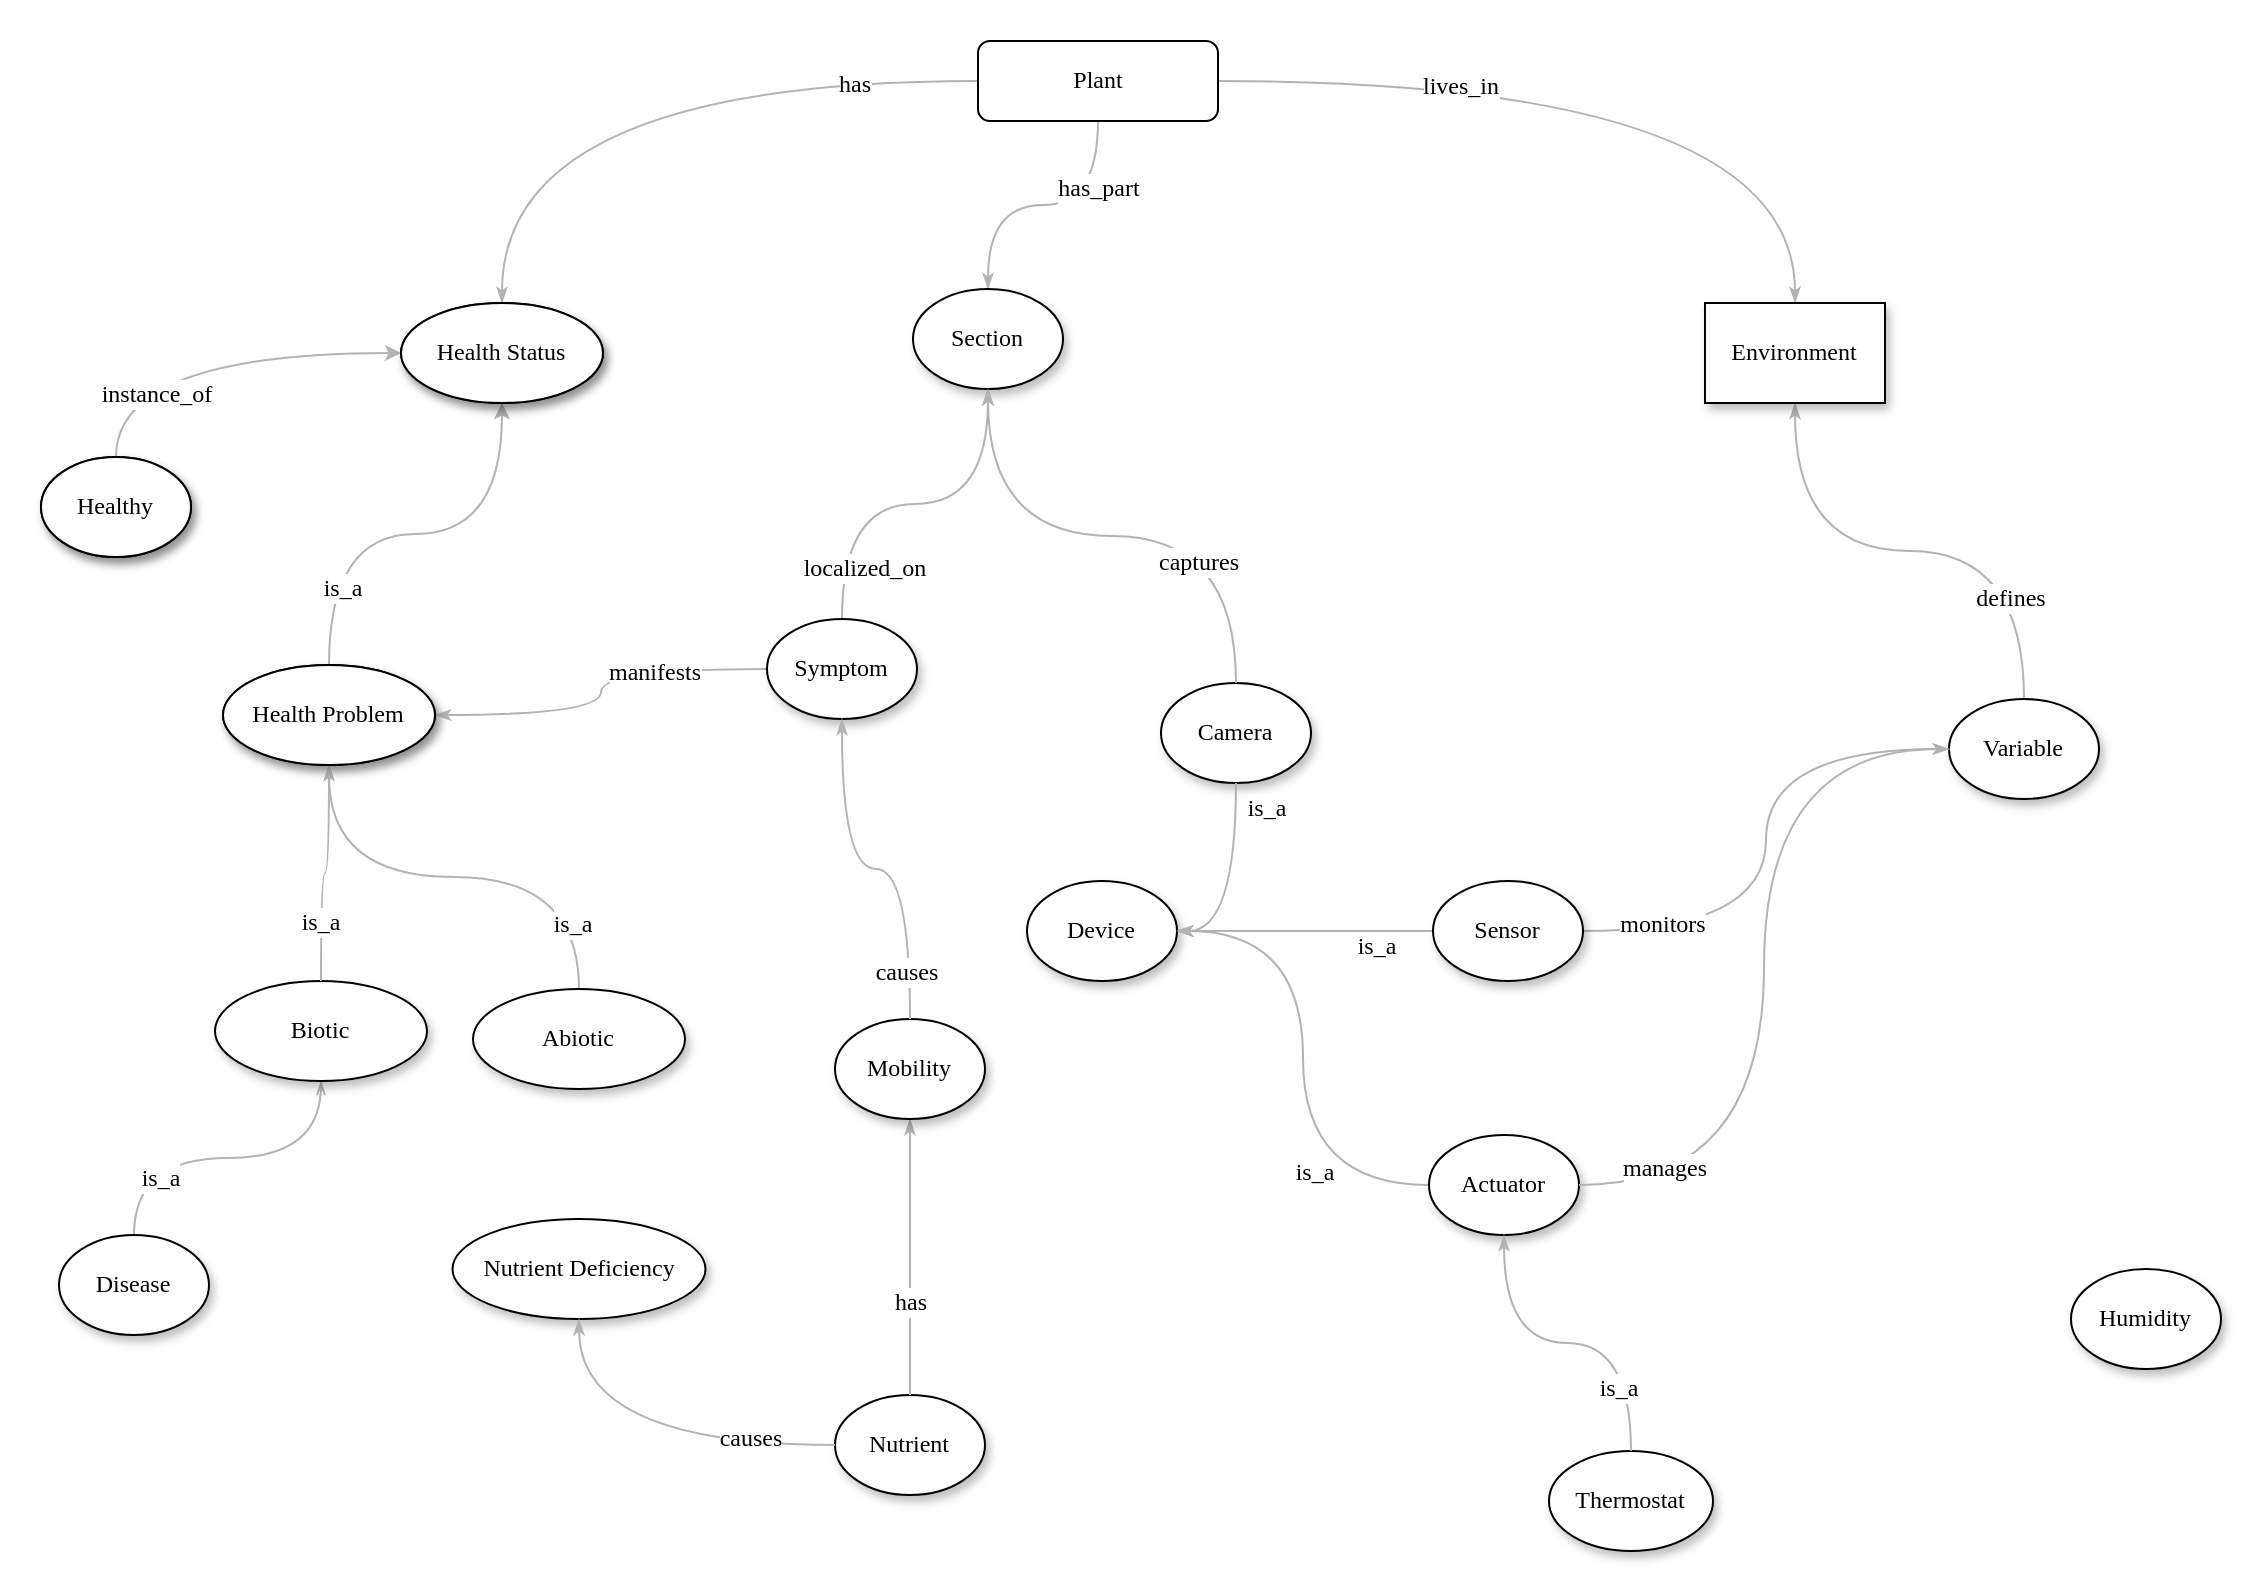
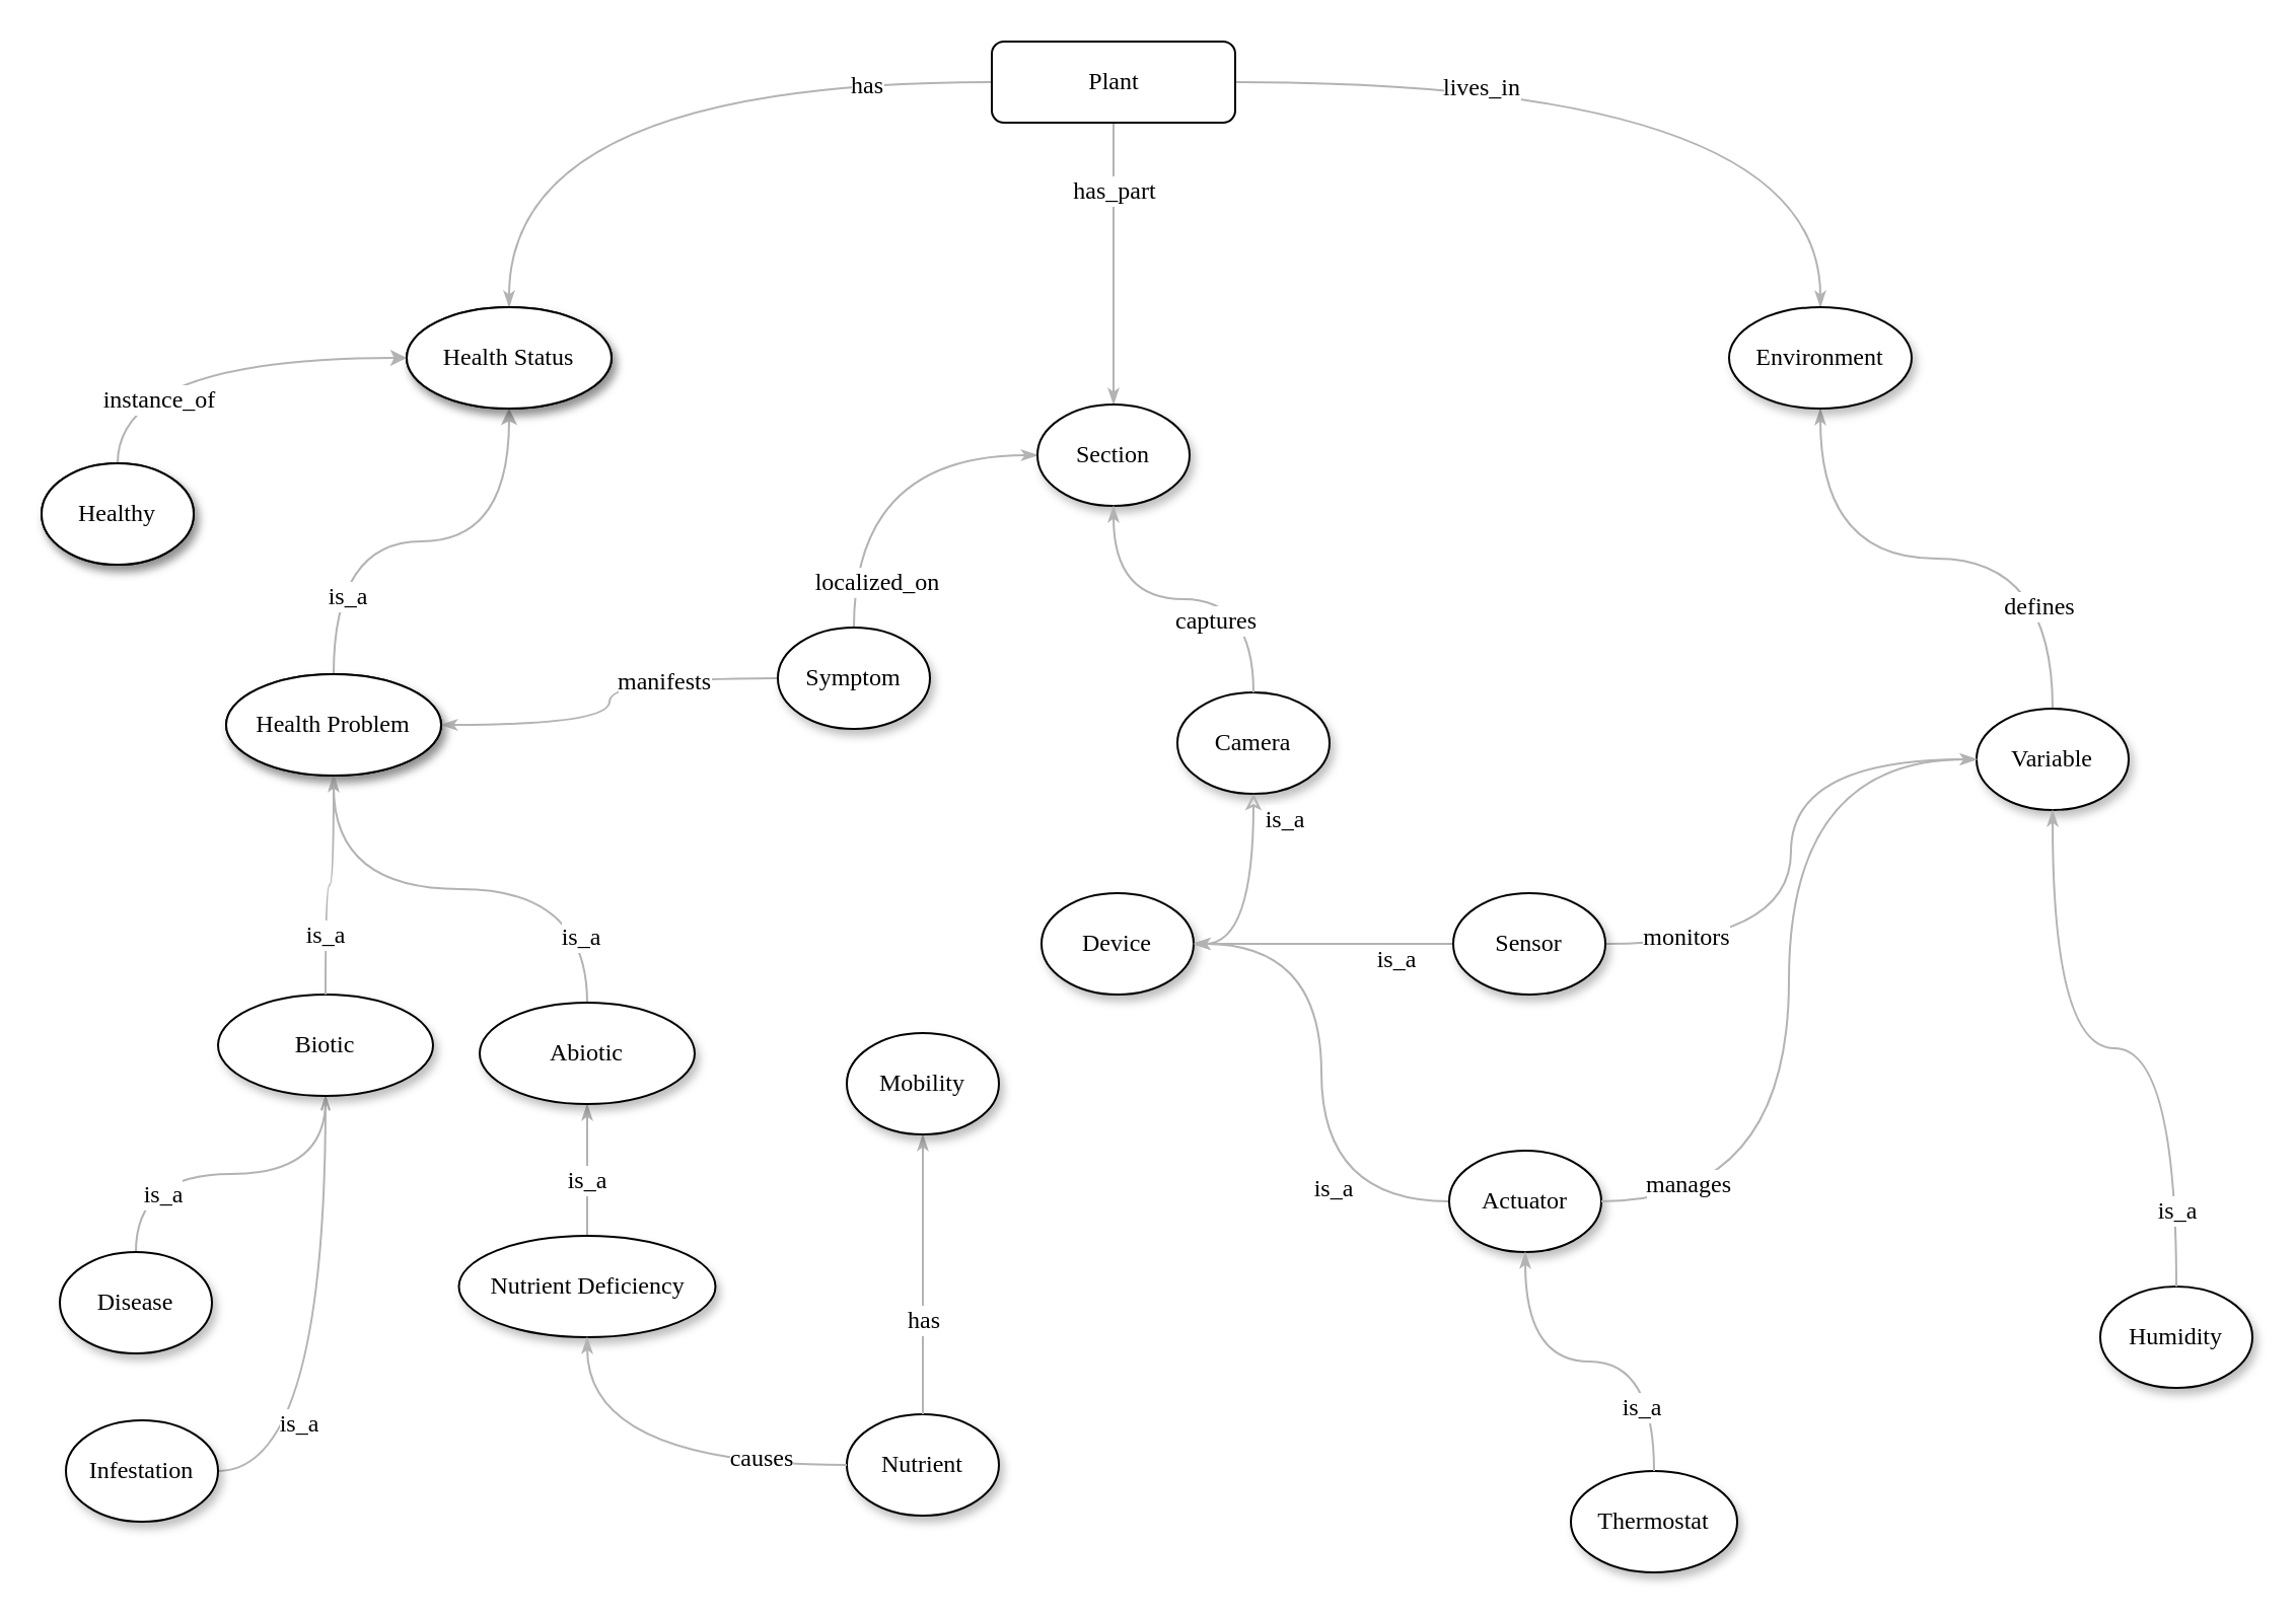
- <mxCell id="17" value="Section" style="ellipse;whiteSpace=wrap;html=1;rounded=0;shadow=1;comic=0;labelBackgroundColor=default;strokeWidth=1;fontFamily=Verdana;fontSize=12;align=center;" parent="1" vertex="1"><mxGeometry x="456" y="144" width="75" height="50" as="geometry" /></mxCell>
+ <mxCell id="17" value="Section" style="ellipse;whiteSpace=wrap;html=1;rounded=0;shadow=1;comic=0;labelBackgroundColor=default;strokeWidth=1;fontFamily=Verdana;fontSize=12;align=center;" parent="1" vertex="1"><mxGeometry x="511" y="199" width="75" height="50" as="geometry" /></mxCell>
- <mxCell id="9" value="&lt;span&gt;Environment&lt;/span&gt;" style="whiteSpace=wrap;html=1;shadow=1;comic=0;labelBackgroundColor=default;strokeWidth=1;fontFamily=Verdana;fontSize=12;align=center;rounded=0;" parent="1" vertex="1"><mxGeometry x="852" y="151" width="90" height="50" as="geometry" /></mxCell>
+ <mxCell id="9" value="&lt;span&gt;Environment&lt;/span&gt;" style="ellipse;whiteSpace=wrap;html=1;rounded=0;shadow=1;comic=0;labelBackgroundColor=default;strokeWidth=1;fontFamily=Verdana;fontSize=12;align=center;" parent="1" vertex="1"><mxGeometry x="852" y="151" width="90" height="50" as="geometry" /></mxCell>
- <mxCell id="38" value="is_a" style="rounded=0;html=1;labelBackgroundColor=default;startArrow=classicThin;startFill=1;startSize=5;endArrow=none;endFill=0;endSize=5;jettySize=auto;orthogonalLoop=1;strokeColor=#B3B3B3;strokeWidth=1;fontFamily=Verdana;fontSize=12;exitX=1;exitY=0.5;exitDx=0;exitDy=0;entryX=0.5;entryY=1;entryDx=0;entryDy=0;edgeStyle=orthogonalEdgeStyle;curved=1;" parent="1" source="27" target="37" edge="1"><mxGeometry x="0.749" y="-15" relative="1" as="geometry"><mxPoint x="948.25" y="76" as="sourcePoint" /><mxPoint as="offset" /><mxPoint x="889.75" y="232" as="targetPoint" /></mxGeometry></mxCell>
+ <mxCell id="38" value="is_a" style="rounded=0;html=1;labelBackgroundColor=default;startArrow=classicThin;startFill=1;startSize=5;endArrow=classic;endFill=0;endSize=5;jettySize=auto;orthogonalLoop=1;strokeColor=#B3B3B3;strokeWidth=1;fontFamily=Verdana;fontSize=12;exitX=1;exitY=0.5;exitDx=0;exitDy=0;entryX=0.5;entryY=1;entryDx=0;entryDy=0;edgeStyle=orthogonalEdgeStyle;curved=1;" parent="1" source="27" target="37" edge="1"><mxGeometry x="0.749" y="-15" relative="1" as="geometry"><mxPoint x="948.25" y="76" as="sourcePoint" /><mxPoint as="offset" /><mxPoint x="889.75" y="232" as="targetPoint" /></mxGeometry></mxCell>
- <mxCell id="45" value="causes" style="edgeStyle=orthogonalEdgeStyle;rounded=0;html=1;labelBackgroundColor=default;startArrow=none;startFill=0;startSize=5;endArrow=classicThin;endFill=1;endSize=5;jettySize=auto;orthogonalLoop=1;strokeColor=#B3B3B3;strokeWidth=1;fontFamily=Verdana;fontSize=12;verticalAlign=middle;horizontal=1;elbow=vertical;curved=1;exitX=0.5;exitY=0;exitDx=0;exitDy=0;entryX=0.5;entryY=1;entryDx=0;entryDy=0;" parent="1" source="44" target="19" edge="1"><mxGeometry x="-0.753" y="3" relative="1" as="geometry"><mxPoint x="501.5" y="659" as="targetPoint" /><mxPoint x="1" as="offset" /><mxPoint x="414.5" y="735" as="sourcePoint" /></mxGeometry></mxCell>
+ <mxCell id="22" value="is_a" style="edgeStyle=orthogonalEdgeStyle;rounded=0;html=1;labelBackgroundColor=default;startArrow=none;startFill=0;startSize=5;endArrow=classicThin;endFill=1;endSize=5;jettySize=auto;orthogonalLoop=1;strokeColor=#B3B3B3;strokeWidth=1;fontFamily=Verdana;fontSize=12;verticalAlign=middle;horizontal=1;elbow=vertical;curved=1;exitX=0.5;exitY=0;exitDx=0;exitDy=0;" parent="1" source="23" target="35" edge="1"><mxGeometry x="-0.169" relative="1" as="geometry"><mxPoint x="476.75" y="608" as="targetPoint" /><mxPoint as="offset" /></mxGeometry></mxCell>
+ <mxCell id="31" value="is_a" style="edgeStyle=orthogonalEdgeStyle;rounded=0;html=1;labelBackgroundColor=default;startArrow=none;startFill=0;startSize=5;endArrow=classicThin;endFill=1;endSize=5;jettySize=auto;orthogonalLoop=1;strokeColor=#B3B3B3;strokeWidth=1;fontFamily=Verdana;fontSize=12;curved=1;exitX=0.5;exitY=0;exitDx=0;exitDy=0;entryX=0.5;entryY=1;entryDx=0;entryDy=0;" parent="1" source="30" target="10" edge="1"><mxGeometry x="-0.751" relative="1" as="geometry"><mxPoint x="811" y="307" as="sourcePoint" /><mxPoint x="571" y="337" as="targetPoint" /><mxPoint as="offset" /></mxGeometry></mxCell>
+ <mxCell id="20" value="is_a" style="edgeStyle=orthogonalEdgeStyle;rounded=0;html=1;labelBackgroundColor=default;startArrow=openThin;startFill=0;startSize=5;endArrow=none;endFill=0;endSize=5;jettySize=auto;orthogonalLoop=1;strokeColor=#B3B3B3;strokeWidth=1;fontFamily=Verdana;fontSize=12;elbow=vertical;curved=1;exitX=0.5;exitY=1;exitDx=0;exitDy=0;entryX=1;entryY=0.5;entryDx=0;entryDy=0;" parent="1" source="34" target="21" edge="1"><mxGeometry x="0.661" y="-23" relative="1" as="geometry"><mxPoint x="207.75" y="459" as="sourcePoint" /><mxPoint as="offset" /></mxGeometry></mxCell>
+ <mxCell id="21" value="Infestation" style="ellipse;whiteSpace=wrap;html=1;rounded=0;shadow=1;comic=0;labelBackgroundColor=default;strokeWidth=1;fontFamily=Verdana;fontSize=12;align=center;" parent="1" vertex="1"><mxGeometry x="32" y="700" width="75" height="50" as="geometry" /></mxCell>
